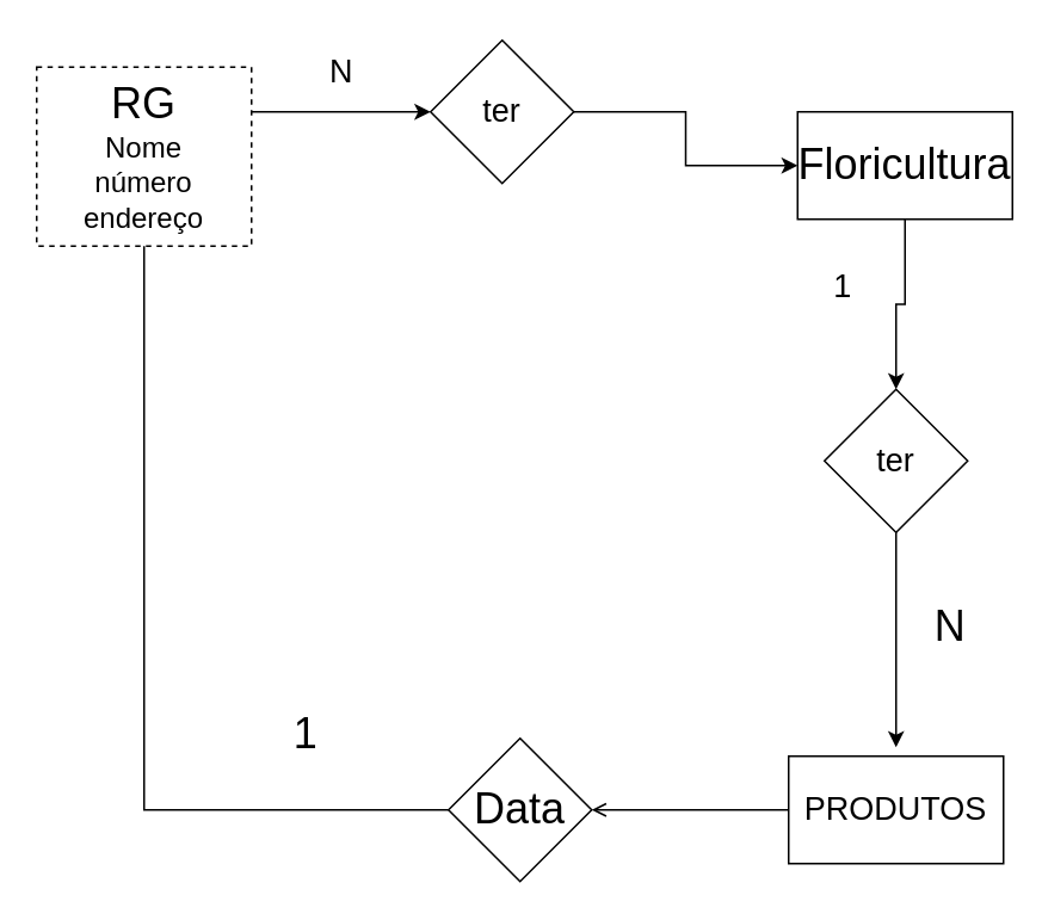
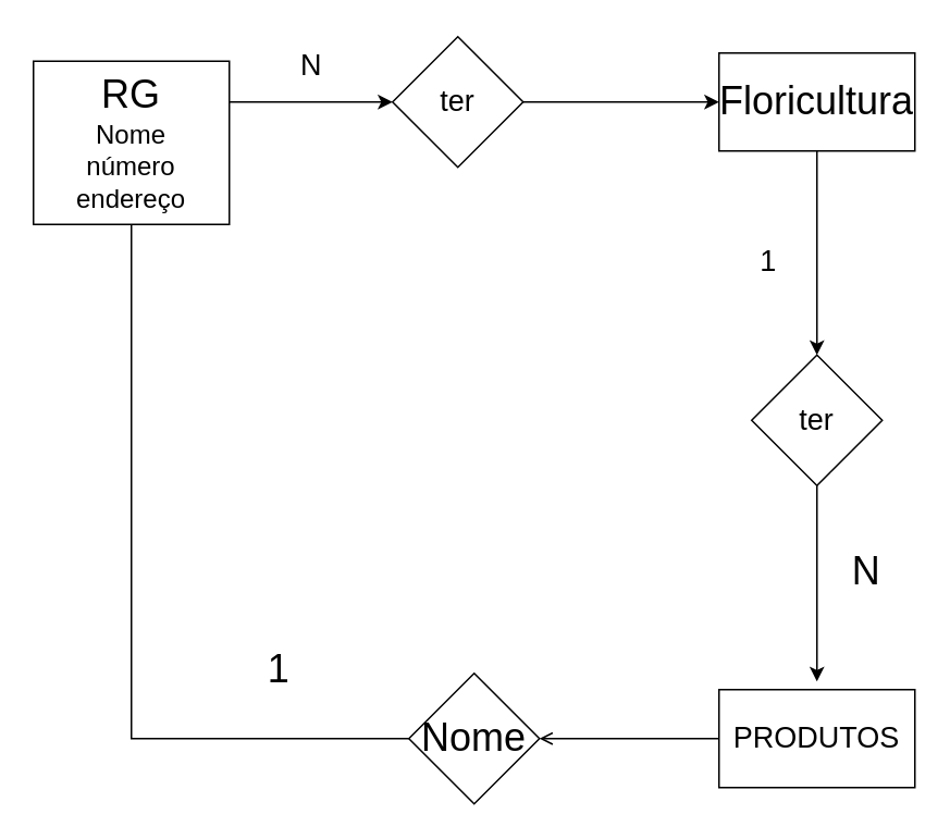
- <mxCell id="3" value="&lt;div&gt;&lt;font style=&quot;font-size: 24px;&quot;&gt;RG&lt;/font&gt;&lt;/div&gt;&lt;div&gt;&lt;font size=&quot;3&quot;&gt;Nome&lt;/font&gt;&lt;/div&gt;&lt;div&gt;&lt;font size=&quot;3&quot;&gt;número&lt;/font&gt;&lt;/div&gt;&lt;div&gt;&lt;font size=&quot;3&quot;&gt;endereço&lt;br&gt;&lt;/font&gt;&lt;/div&gt;" style="rounded=0;whiteSpace=wrap;html=1;dashed=1;" vertex="1" parent="1"><mxGeometry x="20" y="37" width="120" height="100" as="geometry" /></mxCell>
+ <mxCell id="3" value="&lt;div&gt;&lt;font style=&quot;font-size: 24px;&quot;&gt;RG&lt;/font&gt;&lt;/div&gt;&lt;div&gt;&lt;font size=&quot;3&quot;&gt;Nome&lt;/font&gt;&lt;/div&gt;&lt;div&gt;&lt;font size=&quot;3&quot;&gt;número&lt;/font&gt;&lt;/div&gt;&lt;div&gt;&lt;font size=&quot;3&quot;&gt;endereço&lt;br&gt;&lt;/font&gt;&lt;/div&gt;" style="rounded=0;whiteSpace=wrap;html=1;" vertex="1" parent="1"><mxGeometry x="20" y="37" width="120" height="100" as="geometry" /></mxCell>
- <mxCell id="8" value="&lt;font style=&quot;font-size: 24px;&quot;&gt;Floricultura&lt;/font&gt;" style="rounded=0;whiteSpace=wrap;html=1;" vertex="1" parent="1"><mxGeometry x="445" y="62" width="120" height="60" as="geometry" /></mxCell>
+ <mxCell id="8" value="&lt;font style=&quot;font-size: 24px;&quot;&gt;Floricultura&lt;/font&gt;" style="rounded=0;whiteSpace=wrap;html=1;" vertex="1" parent="1"><mxGeometry x="440" y="32" width="120" height="60" as="geometry" /></mxCell>
- <mxCell id="16" value="&lt;font style=&quot;font-size: 24px;&quot;&gt;Data&lt;/font&gt;" style="rhombus;whiteSpace=wrap;html=1;" vertex="1" parent="1"><mxGeometry x="250" y="412" width="80" height="80" as="geometry" /></mxCell>
+ <mxCell id="16" value="&lt;font style=&quot;font-size: 24px;&quot;&gt;Nome&lt;/font&gt;" style="rhombus;whiteSpace=wrap;html=1;" vertex="1" parent="1"><mxGeometry x="250" y="412" width="80" height="80" as="geometry" /></mxCell>
